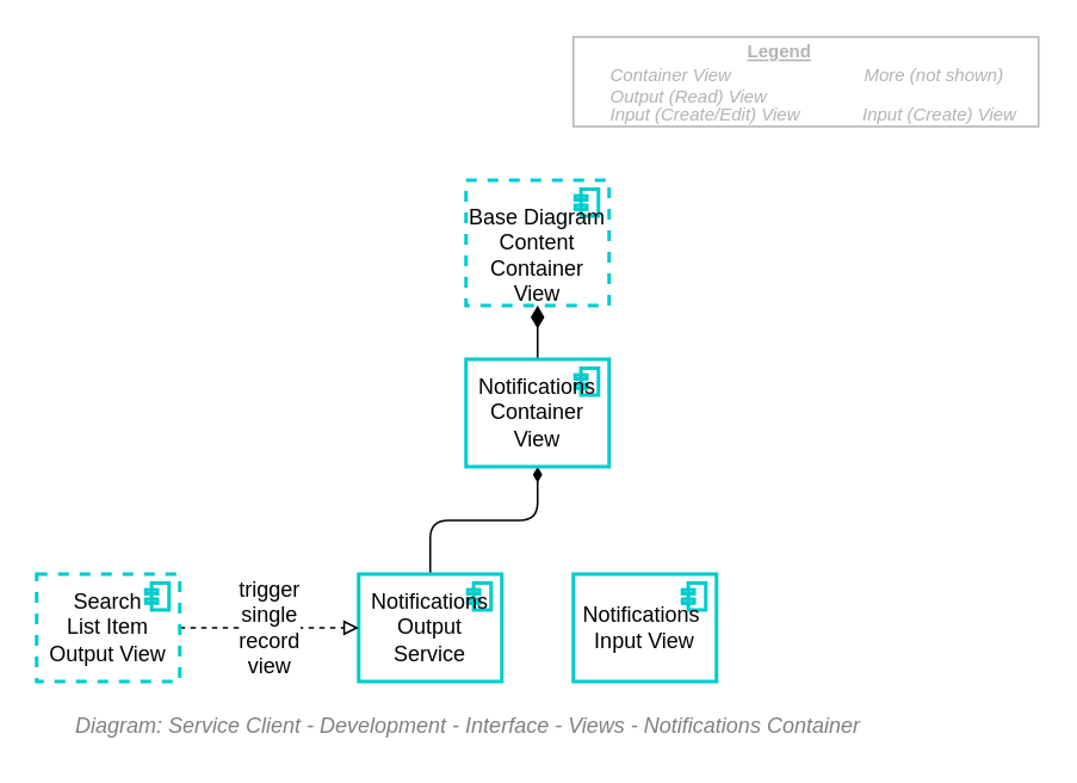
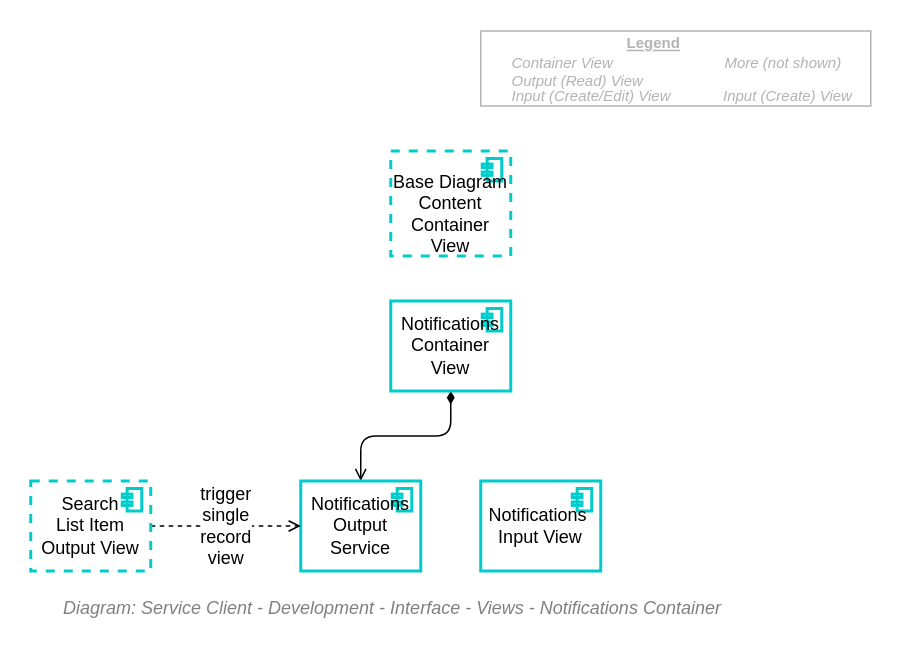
- <mxCell id="2" value="" style="html=1;endArrow=diamondThin;endFill=1;endSize=10;strokeColor=#000000;fontSize=10;entryX=0.5;entryY=1;entryDx=0;entryDy=0;entryPerimeter=0;exitX=0.5;exitY=0;exitDx=0;exitDy=0;exitPerimeter=0;" edge="1" parent="1" source="6" target="3"><mxGeometry width="160" relative="1" as="geometry"><mxPoint x="210" y="290" as="sourcePoint" /><mxPoint x="570" y="140" as="targetPoint" /></mxGeometry></mxCell>
- <mxCell id="5" style="edgeStyle=orthogonalEdgeStyle;rounded=1;orthogonalLoop=1;jettySize=auto;html=1;startArrow=diamondThin;startFill=1;endArrow=none;endFill=0;fontSize=12;exitX=0.5;exitY=1;exitDx=0;exitDy=0;exitPerimeter=0;" edge="1" parent="1" source="6" target="10"><mxGeometry relative="1" as="geometry" /></mxCell>
+ <mxCell id="5" style="edgeStyle=orthogonalEdgeStyle;rounded=1;orthogonalLoop=1;jettySize=auto;html=1;startArrow=diamondThin;startFill=1;endArrow=open;endFill=0;fontSize=12;exitX=0.5;exitY=1;exitDx=0;exitDy=0;exitPerimeter=0;" edge="1" parent="1" source="6" target="10"><mxGeometry relative="1" as="geometry" /></mxCell>
- <mxCell id="12" value="trigger&lt;br&gt;single&lt;br&gt;record&lt;br&gt;view" style="edgeStyle=orthogonalEdgeStyle;rounded=1;orthogonalLoop=1;jettySize=auto;html=1;startArrow=none;startFill=0;endArrow=block;endFill=0;fontSize=12;dashed=1;" edge="1" parent="1" source="13" target="10"><mxGeometry relative="1" as="geometry" /></mxCell>
+ <mxCell id="12" value="trigger&lt;br&gt;single&lt;br&gt;record&lt;br&gt;view" style="edgeStyle=orthogonalEdgeStyle;rounded=1;orthogonalLoop=1;jettySize=auto;html=1;startArrow=none;startFill=0;endArrow=open;endFill=0;fontSize=12;dashed=1;" edge="1" parent="1" source="13" target="10"><mxGeometry relative="1" as="geometry" /></mxCell>
